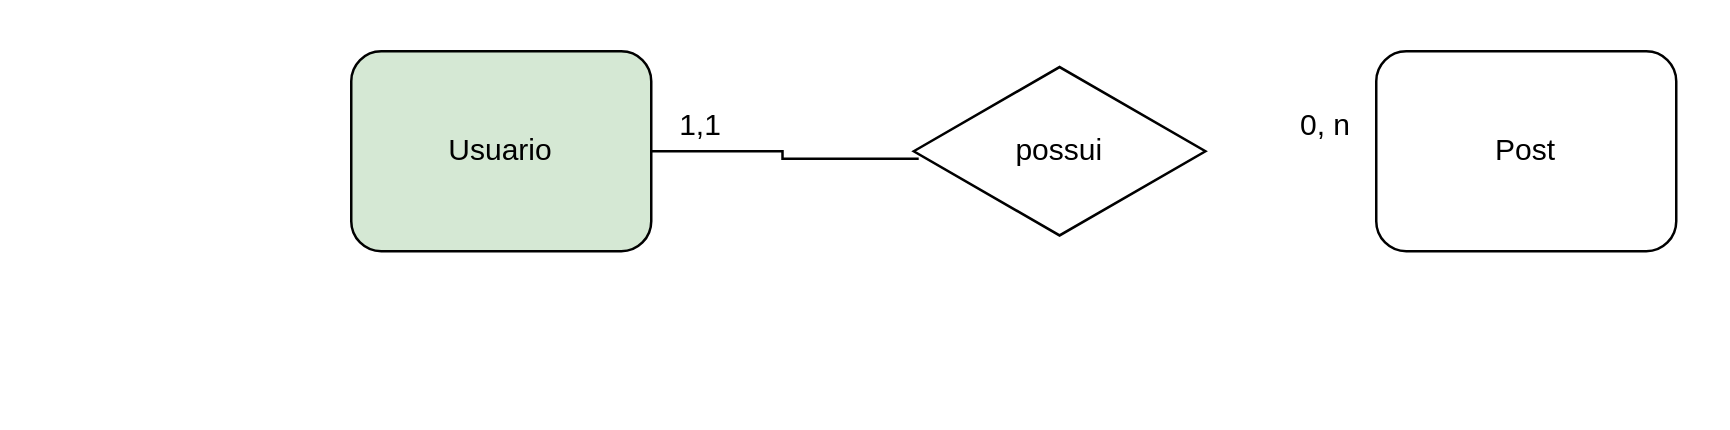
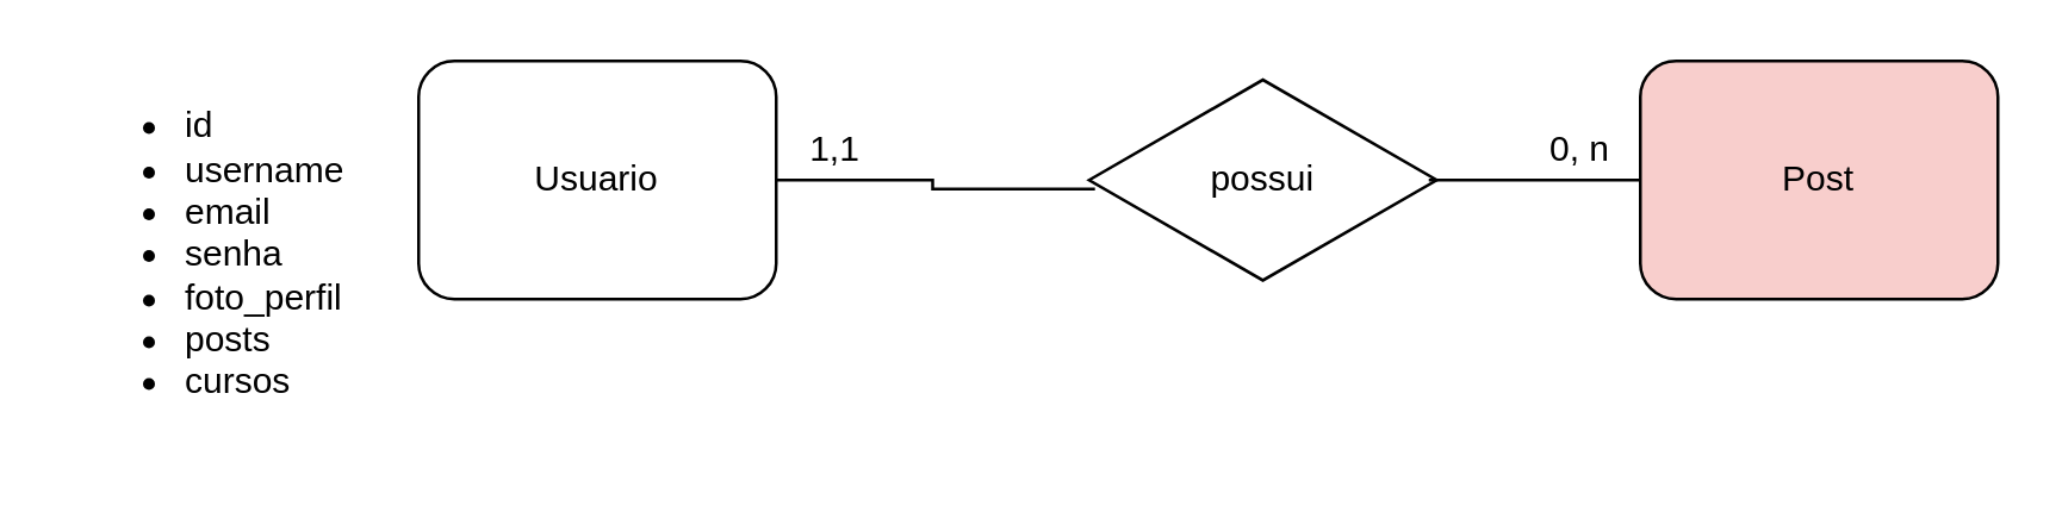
- <mxCell id="2" value="Usuario" style="rounded=1;whiteSpace=wrap;html=1;fillColor=#d5e8d4;" vertex="1" parent="1"><mxGeometry x="140" y="20" width="120" height="80" as="geometry" /></mxCell>
+ <mxCell id="2" value="Usuario" style="rounded=1;whiteSpace=wrap;html=1;" vertex="1" parent="1"><mxGeometry x="140" y="20" width="120" height="80" as="geometry" /></mxCell>
+ <mxCell id="6" style="edgeStyle=orthogonalEdgeStyle;rounded=0;orthogonalLoop=1;jettySize=auto;html=1;entryX=0.977;entryY=0.5;entryDx=0;entryDy=0;entryPerimeter=0;endArrow=none;endFill=0;" edge="1" parent="1" source="3" target="4"><mxGeometry relative="1" as="geometry" /></mxCell>
- <mxCell id="3" value="Post" style="rounded=1;whiteSpace=wrap;html=1;" vertex="1" parent="1"><mxGeometry x="550" y="20" width="120" height="80" as="geometry" /></mxCell>
+ <mxCell id="3" value="Post" style="rounded=1;whiteSpace=wrap;html=1;fillColor=#f8cecc;" vertex="1" parent="1"><mxGeometry x="550" y="20" width="120" height="80" as="geometry" /></mxCell>
+ <mxCell id="9" value="&lt;ul&gt;&lt;li&gt;id&lt;/li&gt;&lt;li&gt;username&lt;/li&gt;&lt;li&gt;email&lt;/li&gt;&lt;li&gt;senha&lt;/li&gt;&lt;li&gt;foto_perfil&lt;/li&gt;&lt;li&gt;posts&lt;/li&gt;&lt;li&gt;cursos&lt;/li&gt;&lt;/ul&gt;" style="text;strokeColor=none;fillColor=none;html=1;whiteSpace=wrap;verticalAlign=middle;overflow=hidden;" vertex="1" parent="1"><mxGeometry x="20" y="20" width="120" height="130" as="geometry" /></mxCell>
